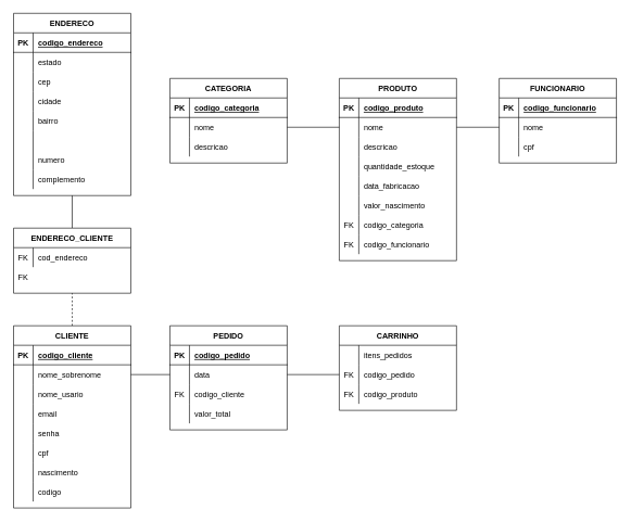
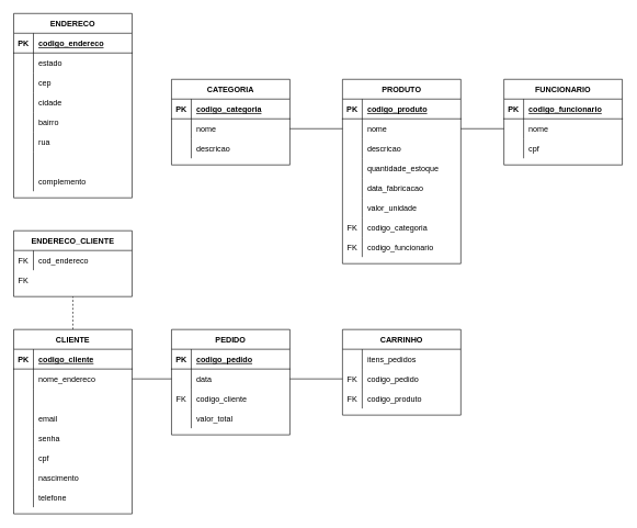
+ <mxCell id="26" value="rua" style="shape=partialRectangle;connectable=0;fillColor=none;top=0;left=0;bottom=0;right=0;align=left;spacingLeft=6;overflow=hidden;" parent="24" vertex="1"><mxGeometry x="30" width="150" height="30" as="geometry" /></mxCell>
- <mxCell id="29" value="numero" style="shape=partialRectangle;connectable=0;fillColor=none;top=0;left=0;bottom=0;right=0;align=left;spacingLeft=6;overflow=hidden;" parent="27" vertex="1"><mxGeometry x="30" width="150" height="30" as="geometry" /></mxCell>
- <mxCell id="115" value="valor_nascimento" style="shape=partialRectangle;connectable=0;fillColor=none;top=0;left=0;bottom=0;right=0;align=left;spacingLeft=6;overflow=hidden;" parent="113" vertex="1"><mxGeometry x="30" width="150" height="30" as="geometry" /></mxCell>
+ <mxCell id="115" value="valor_unidade" style="shape=partialRectangle;connectable=0;fillColor=none;top=0;left=0;bottom=0;right=0;align=left;spacingLeft=6;overflow=hidden;" parent="113" vertex="1"><mxGeometry x="30" width="150" height="30" as="geometry" /></mxCell>
- <mxCell id="7" style="edgeStyle=orthogonalEdgeStyle;rounded=0;orthogonalLoop=1;jettySize=auto;html=1;entryX=0.5;entryY=0;entryDx=0;entryDy=0;endArrow=none;endFill=0;" parent="1" source="8" target="71" edge="1"><mxGeometry relative="1" as="geometry" /></mxCell>
- <mxCell id="39" value="nome_sobrenome" style="shape=partialRectangle;connectable=0;fillColor=none;top=0;left=0;bottom=0;right=0;align=left;spacingLeft=6;overflow=hidden;" parent="37" vertex="1"><mxGeometry x="30" width="150" height="30" as="geometry" /></mxCell>
+ <mxCell id="39" value="nome_endereco" style="shape=partialRectangle;connectable=0;fillColor=none;top=0;left=0;bottom=0;right=0;align=left;spacingLeft=6;overflow=hidden;" parent="37" vertex="1"><mxGeometry x="30" width="150" height="30" as="geometry" /></mxCell>
- <mxCell id="42" value="nome_usario" style="shape=partialRectangle;connectable=0;fillColor=none;top=0;left=0;bottom=0;right=0;align=left;spacingLeft=6;overflow=hidden;" parent="40" vertex="1"><mxGeometry x="30" width="150" height="30" as="geometry" /></mxCell>
- <mxCell id="57" value="codigo" style="shape=partialRectangle;connectable=0;fillColor=none;top=0;left=0;bottom=0;right=0;align=left;spacingLeft=6;overflow=hidden;" parent="55" vertex="1"><mxGeometry x="30" width="150" height="30" as="geometry" /></mxCell>
+ <mxCell id="57" value="telefone" style="shape=partialRectangle;connectable=0;fillColor=none;top=0;left=0;bottom=0;right=0;align=left;spacingLeft=6;overflow=hidden;" parent="55" vertex="1"><mxGeometry x="30" width="150" height="30" as="geometry" /></mxCell>
